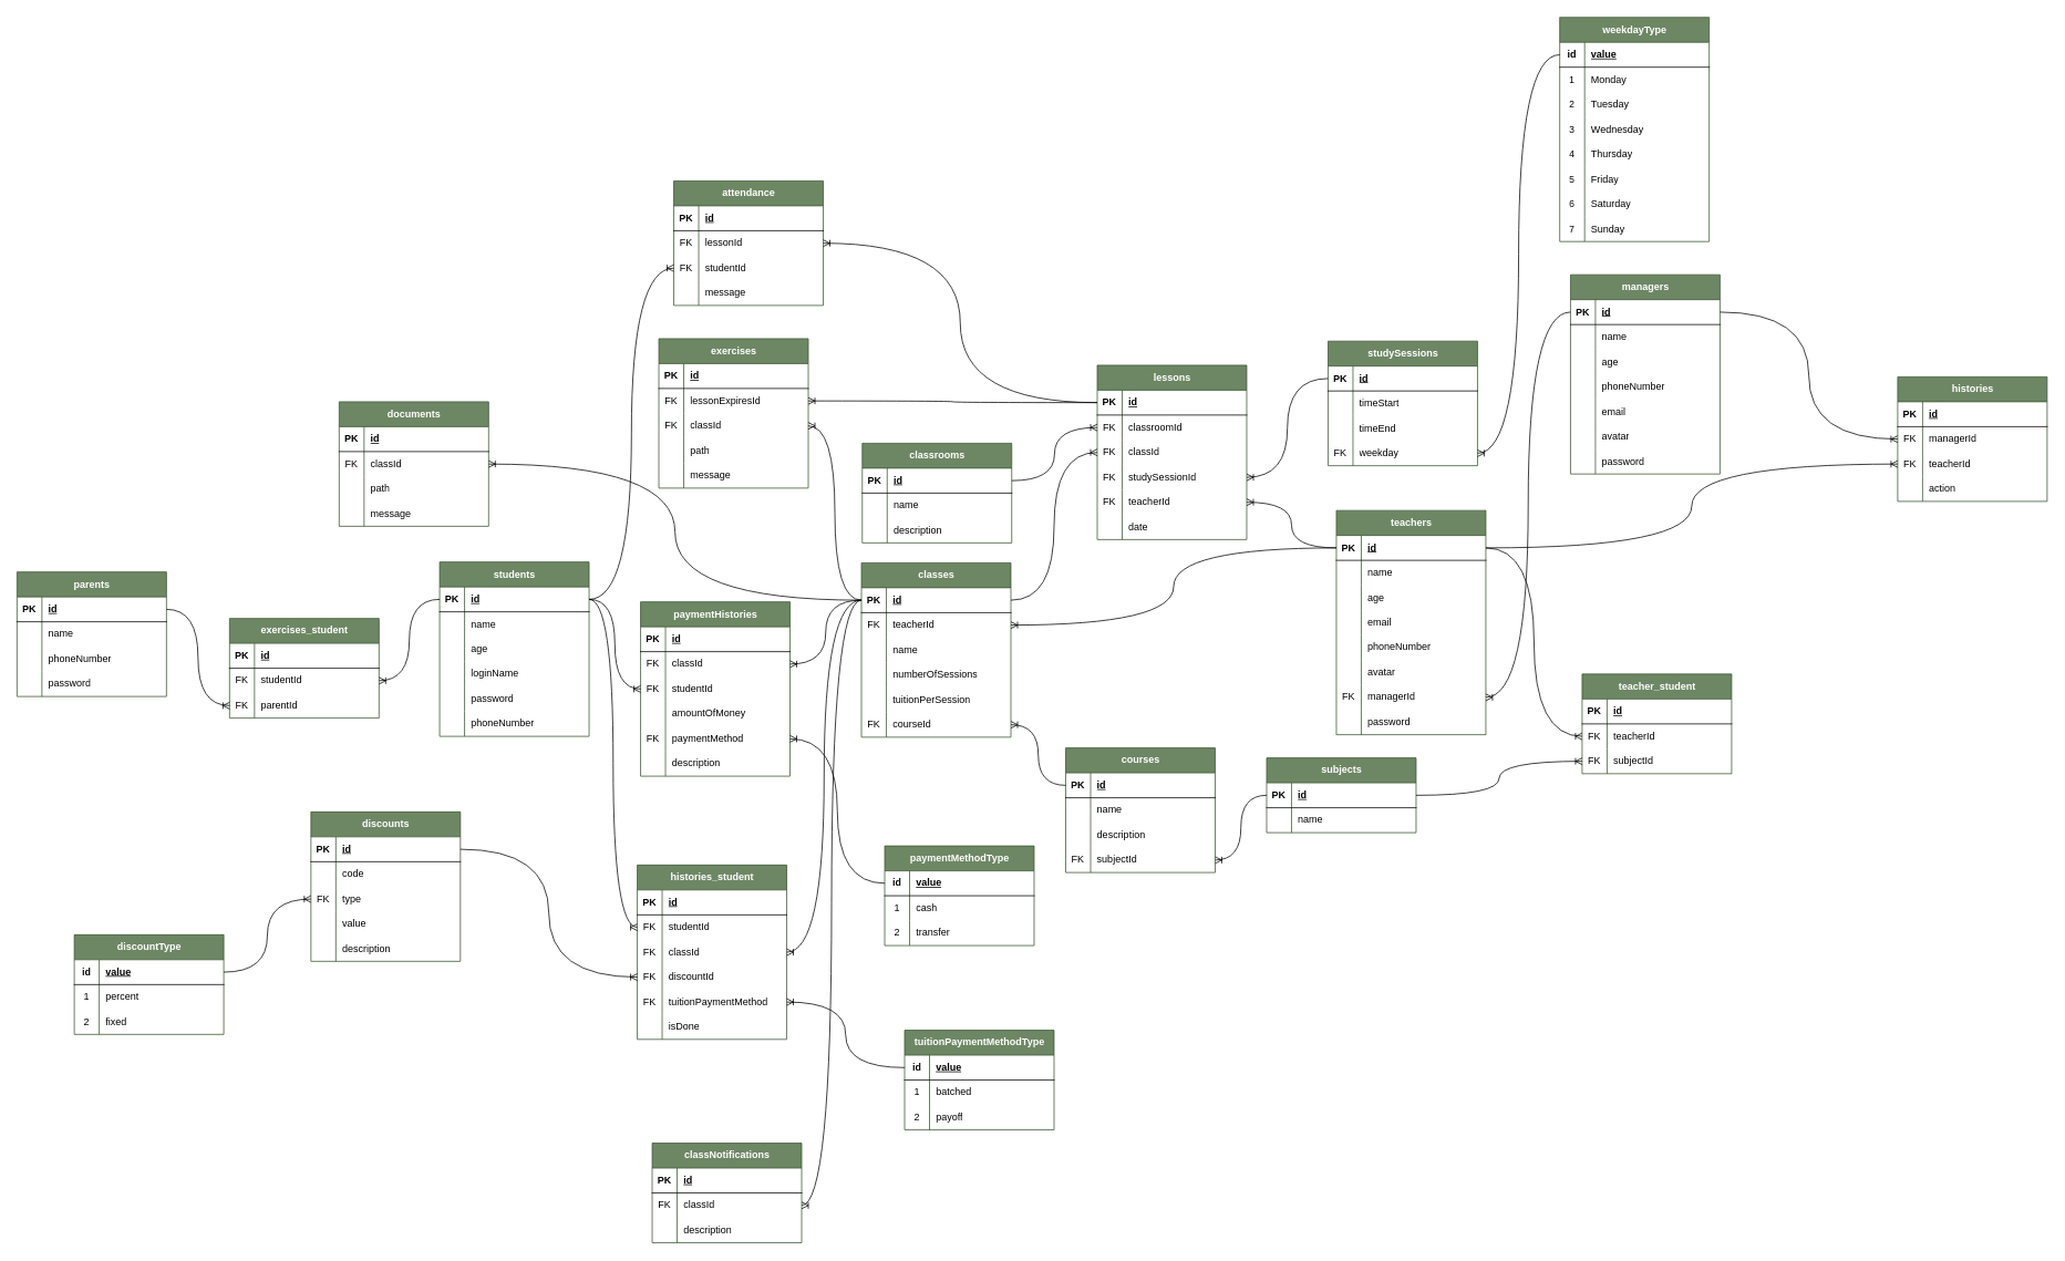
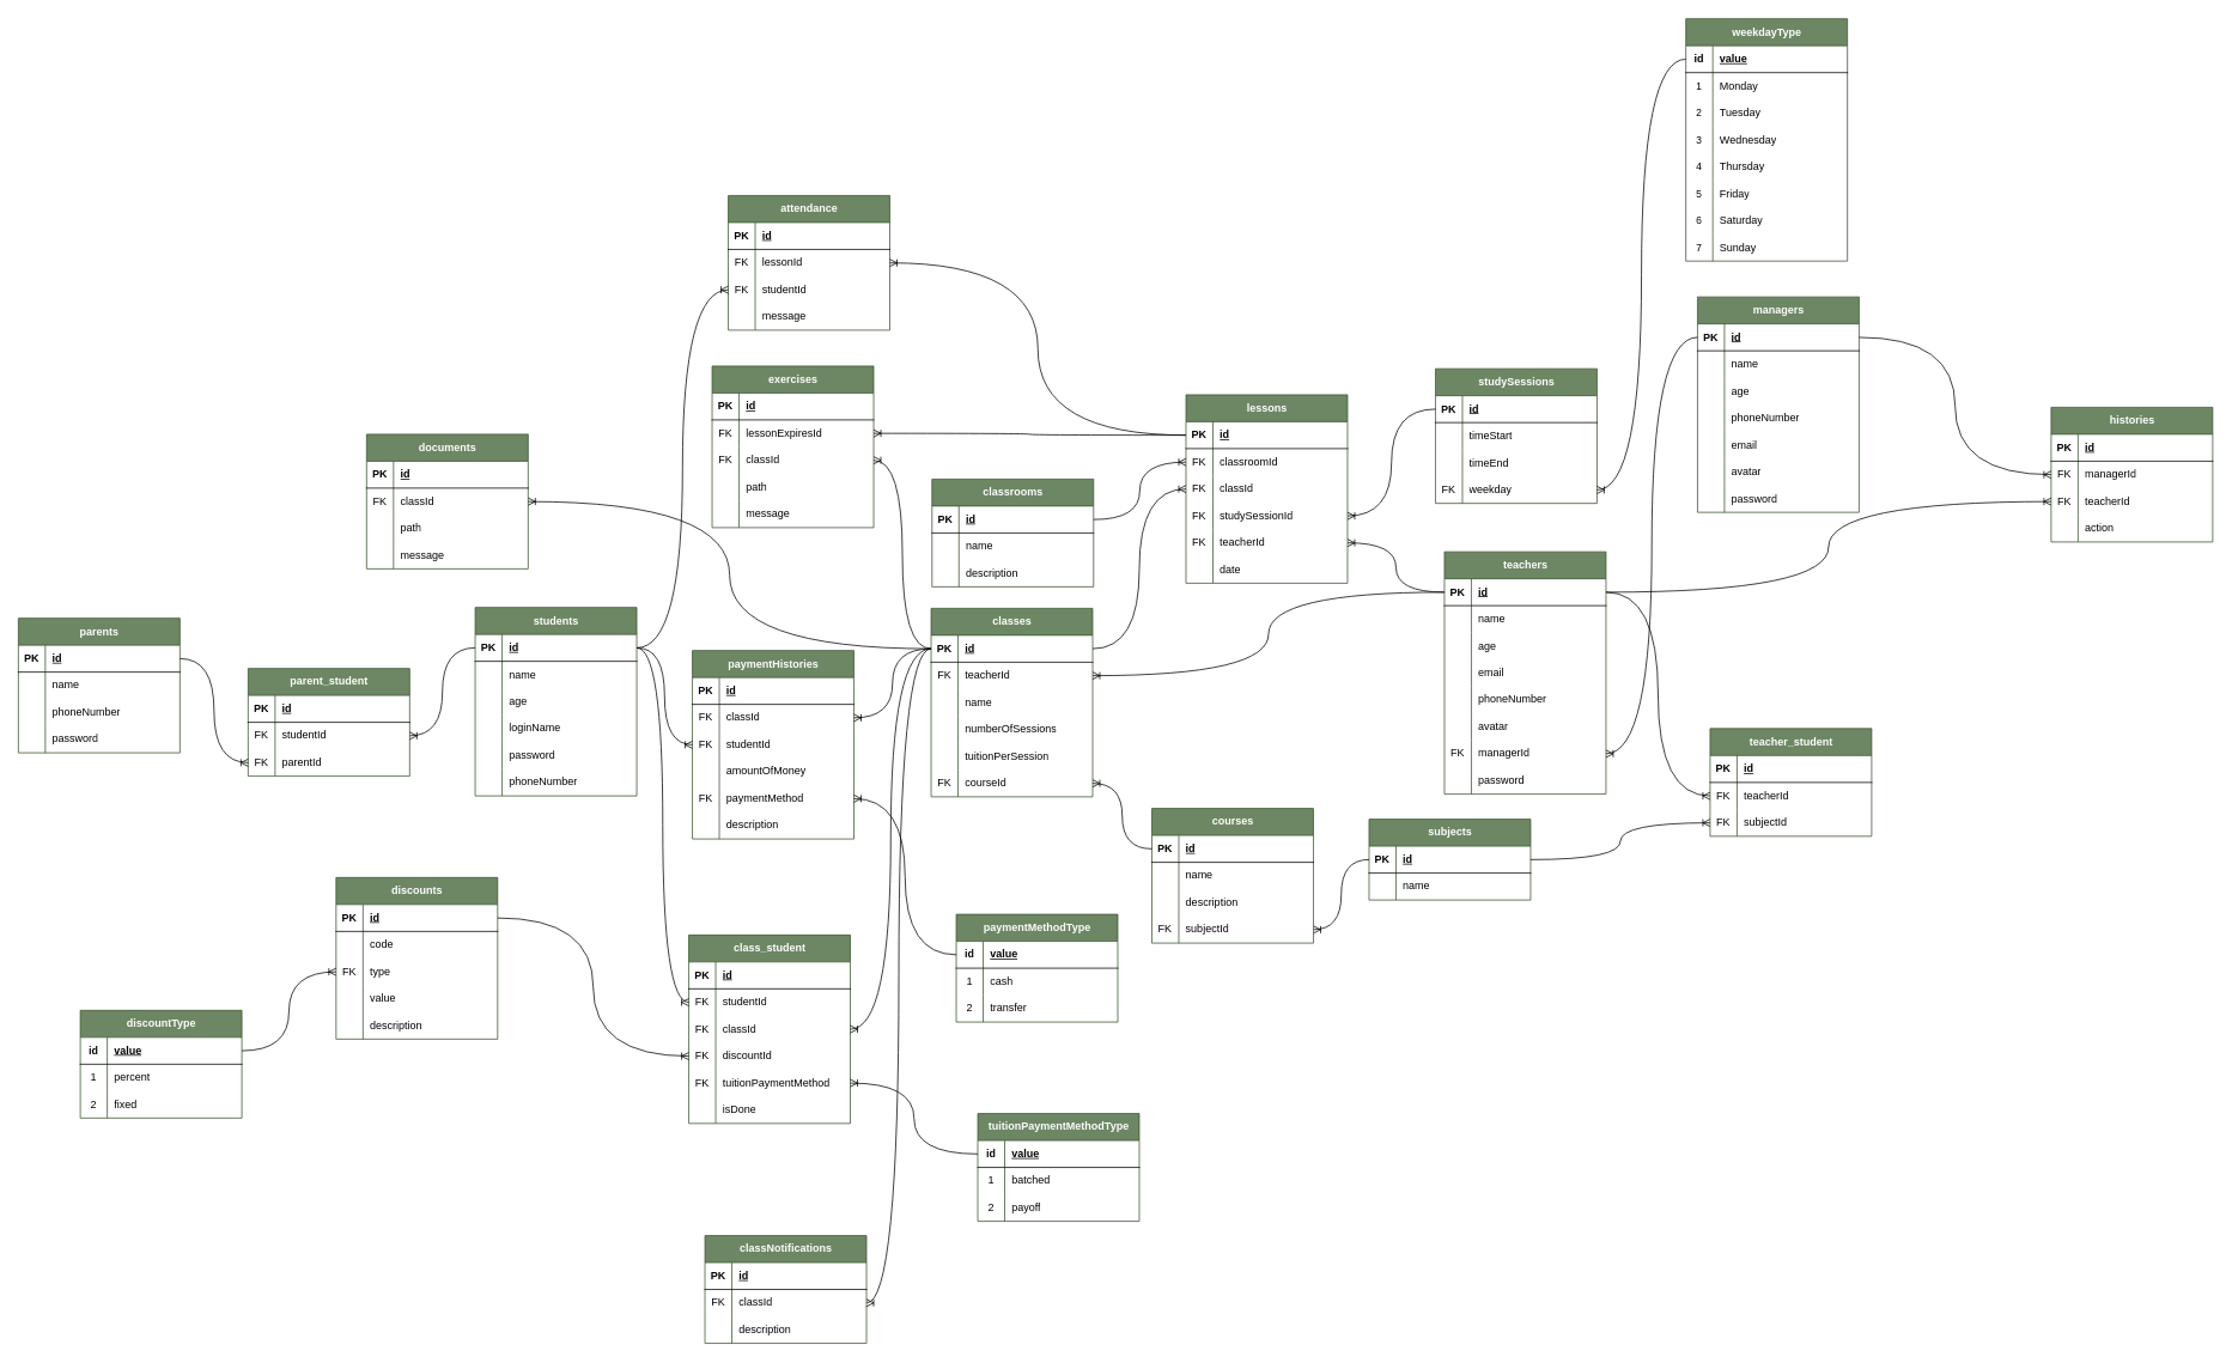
- <mxCell id="235" value="exercises_student" style="shape=table;startSize=30;container=1;collapsible=1;childLayout=tableLayout;fixedRows=1;rowLines=0;fontStyle=1;align=center;resizeLast=1;html=1;fillColor=#6d8764;fontColor=#ffffff;strokeColor=#3A5431;" parent="1" vertex="1"><mxGeometry x="276" y="744" width="180" height="120" as="geometry" /></mxCell>
+ <mxCell id="235" value="parent_student" style="shape=table;startSize=30;container=1;collapsible=1;childLayout=tableLayout;fixedRows=1;rowLines=0;fontStyle=1;align=center;resizeLast=1;html=1;fillColor=#6d8764;fontColor=#ffffff;strokeColor=#3A5431;" parent="1" vertex="1"><mxGeometry x="276" y="744" width="180" height="120" as="geometry" /></mxCell>
- <mxCell id="214" value="histories_student" style="shape=table;startSize=30;container=1;collapsible=1;childLayout=tableLayout;fixedRows=1;rowLines=0;fontStyle=1;align=center;resizeLast=1;html=1;fillColor=#6d8764;fontColor=#ffffff;strokeColor=#3A5431;" parent="1" vertex="1"><mxGeometry x="767" y="1041" width="180" height="210" as="geometry" /></mxCell>
+ <mxCell id="214" value="class_student" style="shape=table;startSize=30;container=1;collapsible=1;childLayout=tableLayout;fixedRows=1;rowLines=0;fontStyle=1;align=center;resizeLast=1;html=1;fillColor=#6d8764;fontColor=#ffffff;strokeColor=#3A5431;" parent="1" vertex="1"><mxGeometry x="767" y="1041" width="180" height="210" as="geometry" /></mxCell>
